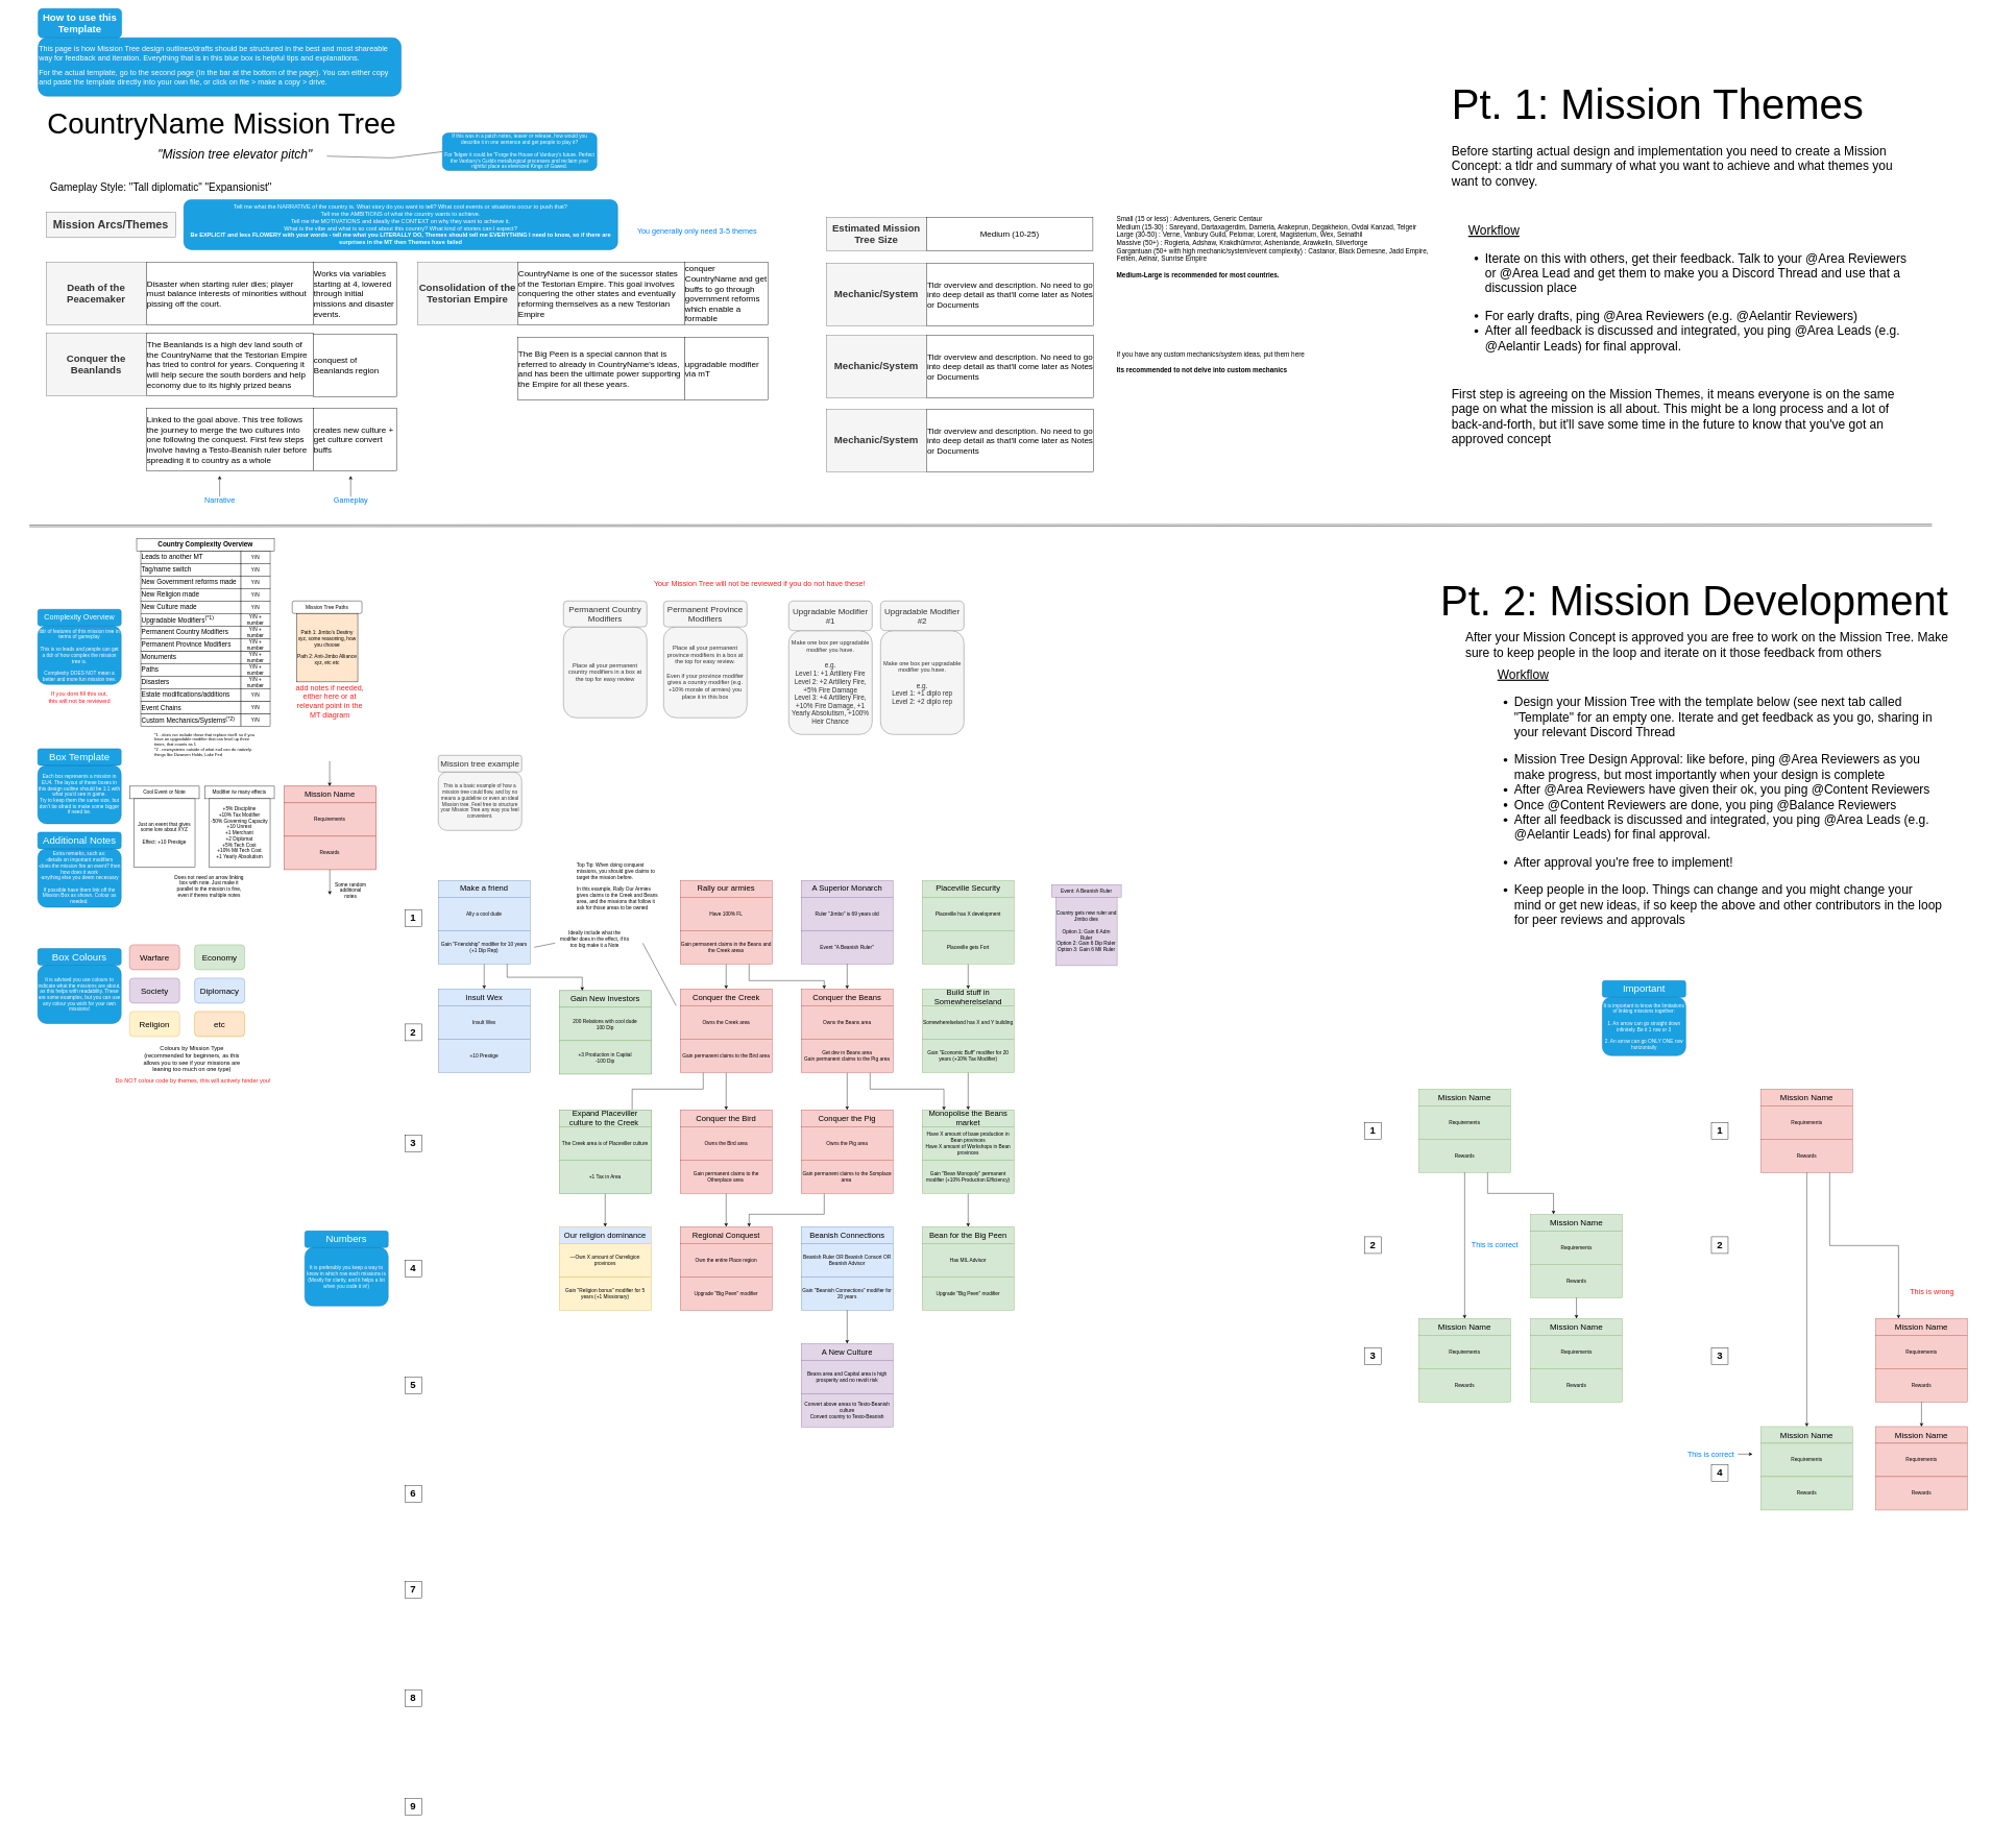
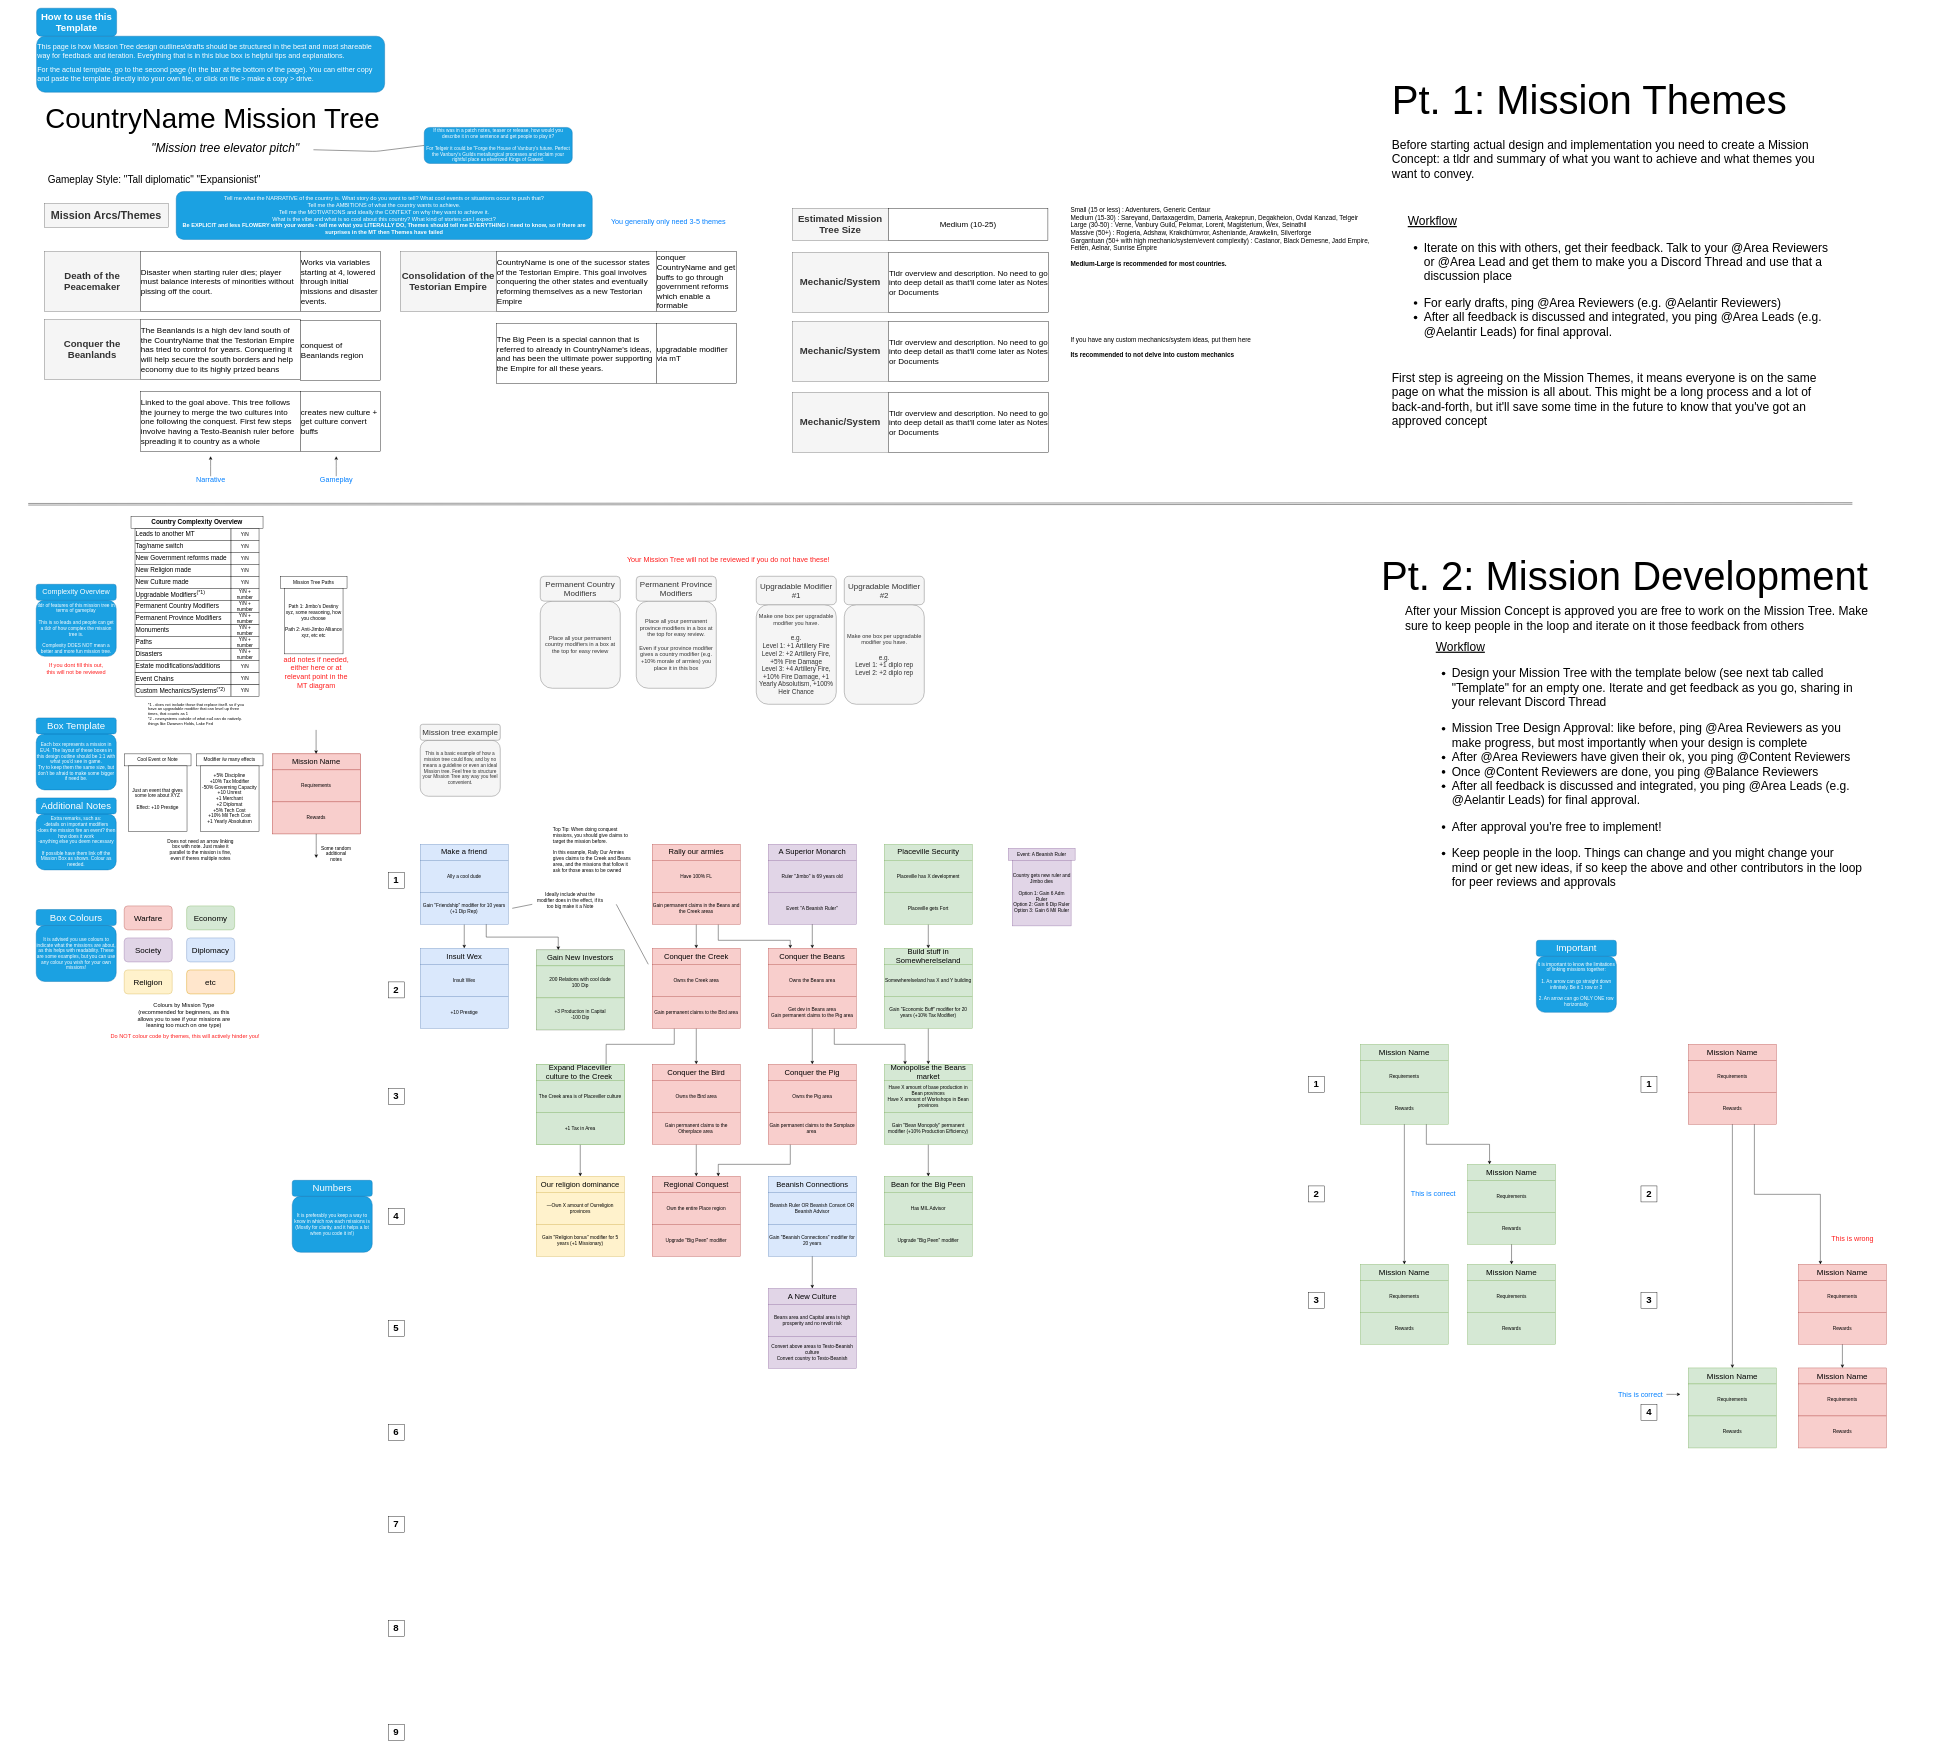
- <mxCell id="174" value="Mission Tree Paths" style="whiteSpace=wrap;html=1;fontSize=12;align=center;verticalAlign=middle;rounded=1;" parent="173" vertex="1"><mxGeometry width="167" height="30" as="geometry" /></mxCell>
+ <mxCell id="174" value="Mission Tree Paths" style="rounded=0;whiteSpace=wrap;html=1;fontSize=12;align=center;verticalAlign=middle;" parent="173" vertex="1"><mxGeometry width="167" height="30" as="geometry" /></mxCell>
- <mxCell id="175" value="&lt;div&gt;Path 1: Jimbo's Destiny&lt;/div&gt;&lt;div&gt;xyz, some reasoning, how you choose&lt;/div&gt;&lt;div&gt;&lt;br&gt;&lt;/div&gt;&lt;div&gt;Path 2: Anti-Jimbo Alliance&lt;/div&gt;&lt;div&gt;xyz, etc etc&lt;br&gt; &lt;/div&gt;" style="rounded=0;whiteSpace=wrap;html=1;fontSize=12;align=center;verticalAlign=middle;fillColor=#ffe6cc;" parent="173" vertex="1"><mxGeometry x="10" y="30" width="147" height="164" as="geometry" /></mxCell>
+ <mxCell id="175" value="&lt;div&gt;Path 1: Jimbo's Destiny&lt;/div&gt;&lt;div&gt;xyz, some reasoning, how you choose&lt;/div&gt;&lt;div&gt;&lt;br&gt;&lt;/div&gt;&lt;div&gt;Path 2: Anti-Jimbo Alliance&lt;/div&gt;&lt;div&gt;xyz, etc etc&lt;br&gt; &lt;/div&gt;" style="rounded=0;whiteSpace=wrap;html=1;fontSize=12;align=center;verticalAlign=middle;" parent="173" vertex="1"><mxGeometry x="10" y="30" width="147" height="164" as="geometry" /></mxCell>
- <mxCell id="54" value="&lt;span style=&quot;font-size: 19px&quot;&gt;Our religion dominance&lt;/span&gt;" style="rounded=0;whiteSpace=wrap;html=1;fillColor=#dae8fc;strokeColor=#d6b656;" parent="53" vertex="1"><mxGeometry width="220" height="40" as="geometry" /></mxCell>
+ <mxCell id="54" value="&lt;span style=&quot;font-size: 19px&quot;&gt;Our religion dominance&lt;/span&gt;" style="rounded=0;whiteSpace=wrap;html=1;fillColor=#fff2cc;strokeColor=#d6b656;" parent="53" vertex="1"><mxGeometry width="220" height="40" as="geometry" /></mxCell>
